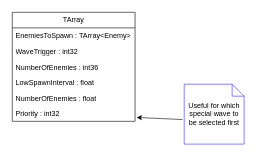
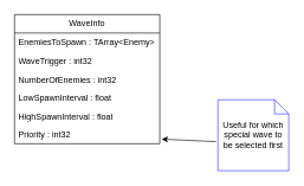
- <mxCell id="2" value="TArray" style="swimlane;fontStyle=0;childLayout=stackLayout;horizontal=1;startSize=26;fillColor=none;horizontalStack=0;resizeParent=1;resizeParentMax=0;resizeLast=0;collapsible=1;marginBottom=0;whiteSpace=wrap;html=1;" vertex="1" parent="1"><mxGeometry x="20" y="20" width="205" height="182" as="geometry" /></mxCell>
+ <mxCell id="2" value="WaveInfo" style="swimlane;fontStyle=0;childLayout=stackLayout;horizontal=1;startSize=26;fillColor=none;horizontalStack=0;resizeParent=1;resizeParentMax=0;resizeLast=0;collapsible=1;marginBottom=0;whiteSpace=wrap;html=1;" vertex="1" parent="1"><mxGeometry x="20" y="20" width="205" height="182" as="geometry" /></mxCell>
- <mxCell id="5" value="NumberOfEnemies : int36" style="text;strokeColor=none;fillColor=none;align=left;verticalAlign=top;spacingLeft=4;spacingRight=4;overflow=hidden;rotatable=0;points=[[0,0.5],[1,0.5]];portConstraint=eastwest;whiteSpace=wrap;html=1;" vertex="1" parent="2"><mxGeometry y="78" width="205" height="26" as="geometry" /></mxCell>
+ <mxCell id="5" value="NumberOfEnemies : int32" style="text;strokeColor=none;fillColor=none;align=left;verticalAlign=top;spacingLeft=4;spacingRight=4;overflow=hidden;rotatable=0;points=[[0,0.5],[1,0.5]];portConstraint=eastwest;whiteSpace=wrap;html=1;" vertex="1" parent="2"><mxGeometry y="78" width="205" height="26" as="geometry" /></mxCell>
- <mxCell id="7" value="NumberOfEnemies : float" style="text;strokeColor=none;fillColor=none;align=left;verticalAlign=top;spacingLeft=4;spacingRight=4;overflow=hidden;rotatable=0;points=[[0,0.5],[1,0.5]];portConstraint=eastwest;whiteSpace=wrap;html=1;" vertex="1" parent="2"><mxGeometry y="130" width="205" height="26" as="geometry" /></mxCell>
+ <mxCell id="7" value="HighSpawnInterval : float" style="text;strokeColor=none;fillColor=none;align=left;verticalAlign=top;spacingLeft=4;spacingRight=4;overflow=hidden;rotatable=0;points=[[0,0.5],[1,0.5]];portConstraint=eastwest;whiteSpace=wrap;html=1;" vertex="1" parent="2"><mxGeometry y="130" width="205" height="26" as="geometry" /></mxCell>
